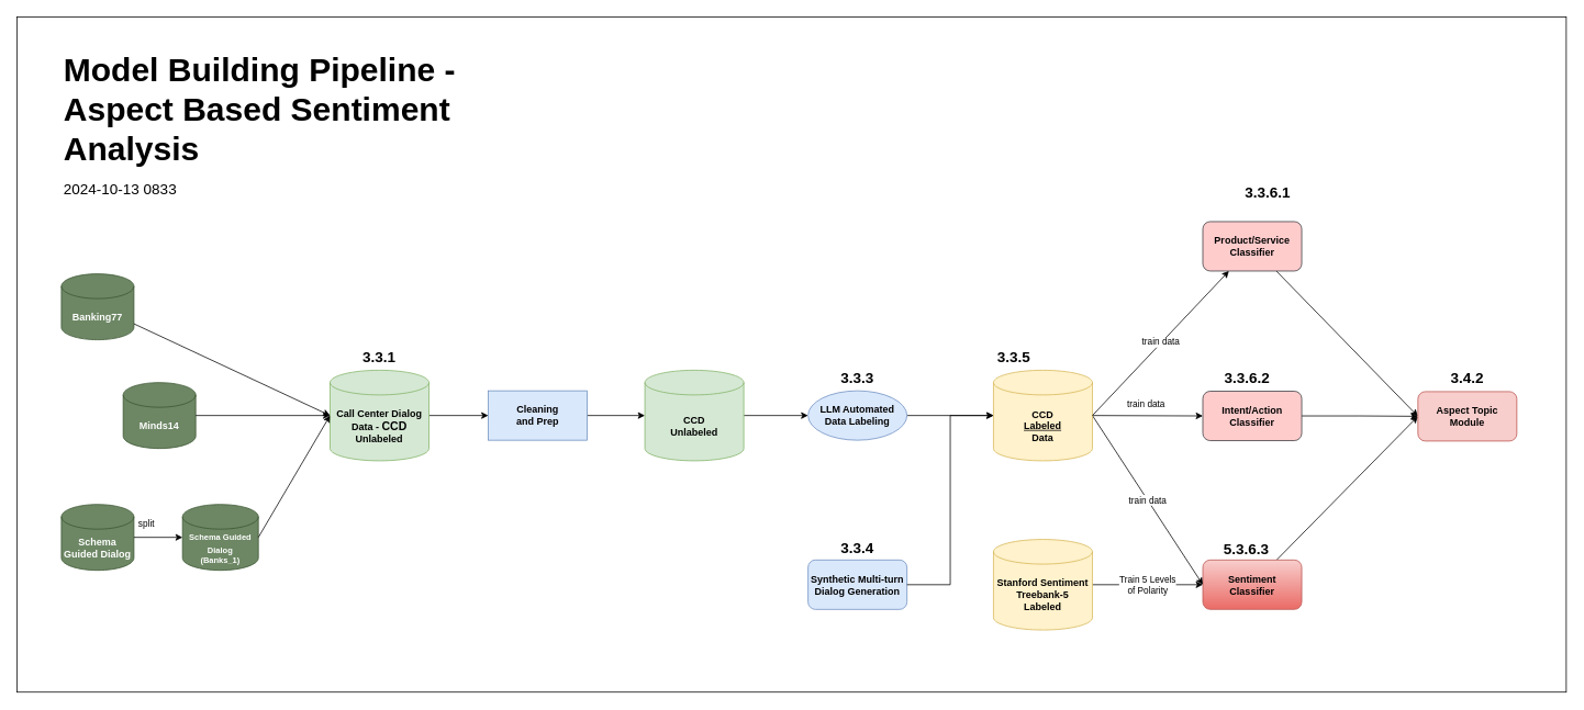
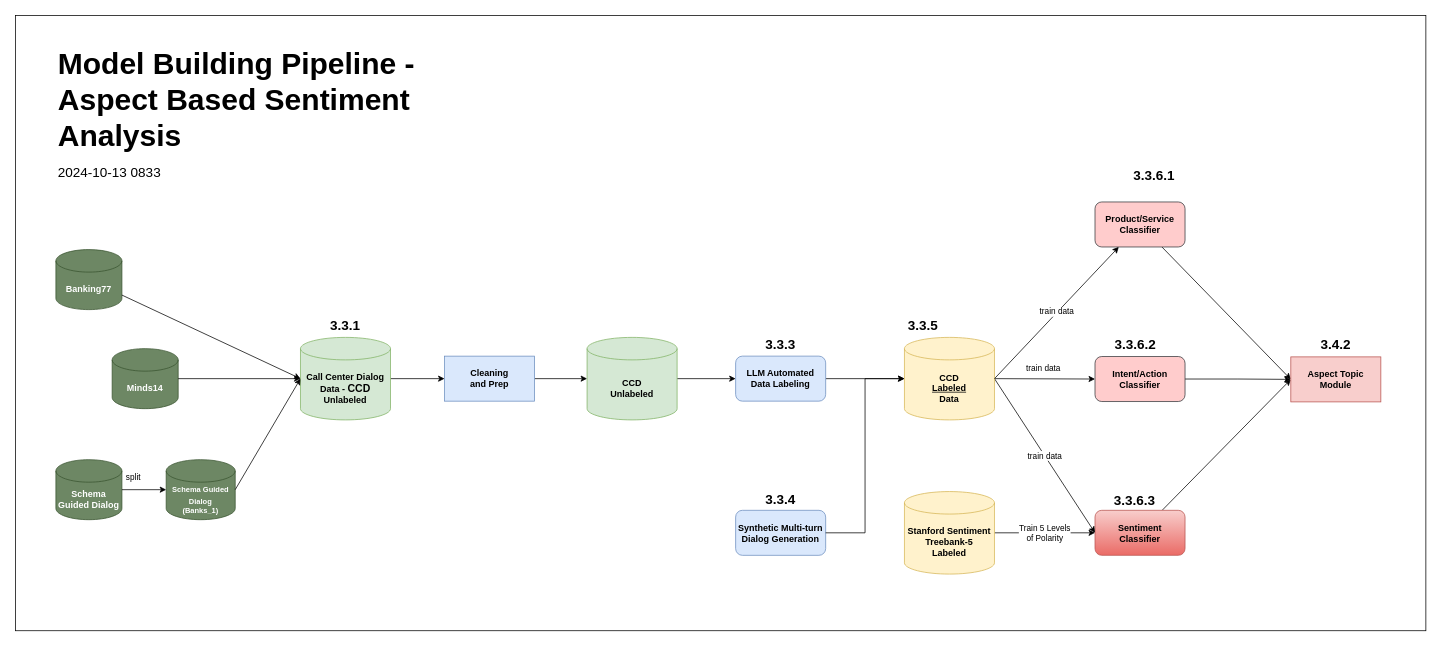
- <mxCell id="38" value="LLM Automated Data Labeling" style="ellipse;whiteSpace=wrap;html=1;fontStyle=1;fillColor=#dae8fc;strokeColor=#6c8ebf;container=0;" parent="2" vertex="1"><mxGeometry x="960" y="454" width="120" height="60" as="geometry" /></mxCell>
+ <mxCell id="38" value="LLM Automated Data Labeling" style="rounded=1;whiteSpace=wrap;html=1;fontStyle=1;fillColor=#dae8fc;strokeColor=#6c8ebf;container=0;" parent="2" vertex="1"><mxGeometry x="960" y="454" width="120" height="60" as="geometry" /></mxCell>
- <mxCell id="40" value="Aspect Topic&lt;div&gt;Module&lt;/div&gt;" style="rounded=1;whiteSpace=wrap;html=1;fillColor=#f8cecc;strokeColor=#b85450;fontStyle=1" parent="2" vertex="1"><mxGeometry x="1700" y="455" width="120" height="60" as="geometry" /></mxCell>
+ <mxCell id="40" value="Aspect Topic&lt;div&gt;Module&lt;/div&gt;" style="whiteSpace=wrap;html=1;fillColor=#f8cecc;strokeColor=#b85450;fontStyle=1;rounded=0;" parent="2" vertex="1"><mxGeometry x="1700" y="455" width="120" height="60" as="geometry" /></mxCell>
- <mxCell id="34" value="&lt;b style=&quot;font-size: 18px;&quot;&gt;&lt;font style=&quot;font-size: 18px;&quot;&gt;5.3.6.3&lt;/font&gt;&lt;/b&gt;" style="text;html=1;align=center;verticalAlign=middle;whiteSpace=wrap;rounded=0;container=0;fontSize=18;" parent="2" vertex="1"><mxGeometry x="1452" y="632" width="80" height="30" as="geometry" /></mxCell>
+ <mxCell id="34" value="&lt;b style=&quot;font-size: 18px;&quot;&gt;&lt;font style=&quot;font-size: 18px;&quot;&gt;3.3.6.3&lt;/font&gt;&lt;/b&gt;" style="text;html=1;align=center;verticalAlign=middle;whiteSpace=wrap;rounded=0;container=0;fontSize=18;" parent="2" vertex="1"><mxGeometry x="1452" y="632" width="80" height="30" as="geometry" /></mxCell>
